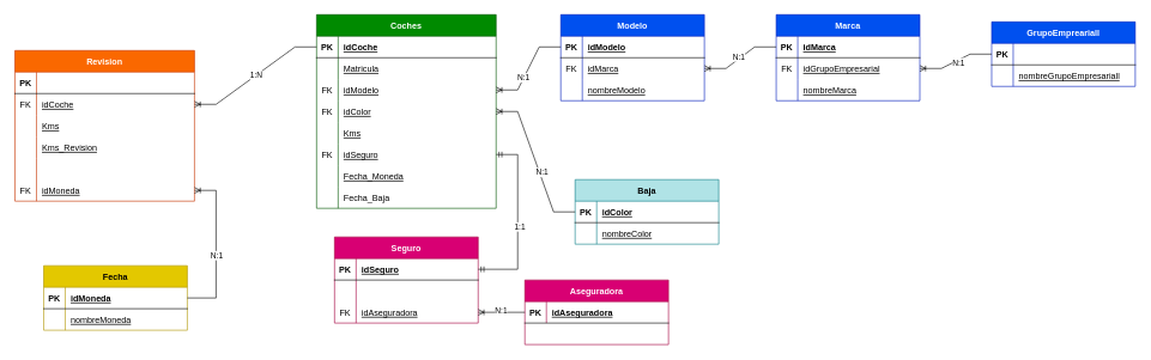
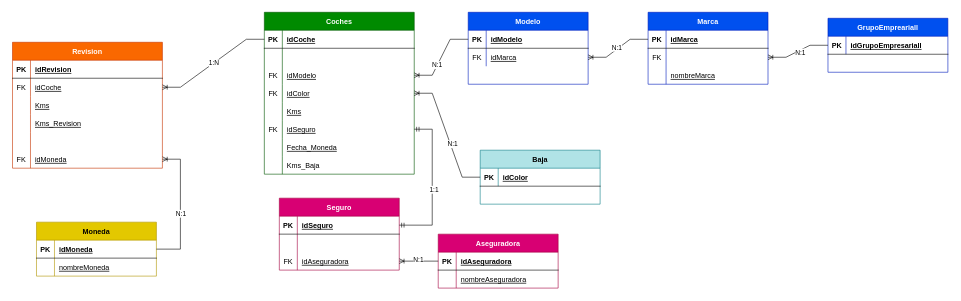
+ <mxCell id="5" value="idGrupoEmpresariall" style="shape=partialRectangle;overflow=hidden;connectable=0;fillColor=none;top=0;left=0;bottom=0;right=0;align=left;spacingLeft=6;fontStyle=5;" parent="3" vertex="1"><mxGeometry x="30" width="170" height="30" as="geometry"><mxRectangle width="170" height="30" as="alternateBounds" /></mxGeometry></mxCell>
- <mxCell id="25" value="Matricula" style="shape=partialRectangle;overflow=hidden;connectable=0;fillColor=none;top=0;left=0;bottom=0;right=0;align=left;spacingLeft=6;fontStyle=4" parent="23" vertex="1"><mxGeometry x="30" width="220" height="30" as="geometry"><mxRectangle width="220" height="30" as="alternateBounds" /></mxGeometry></mxCell>
- <mxCell id="15" value="idGrupoEmpresarial" style="shape=partialRectangle;overflow=hidden;connectable=0;fillColor=none;top=0;left=0;bottom=0;right=0;align=left;spacingLeft=6;fontStyle=4" parent="13" vertex="1"><mxGeometry x="30" width="170" height="30" as="geometry"><mxRectangle width="170" height="30" as="alternateBounds" /></mxGeometry></mxCell>
- <mxCell id="8" value="nombreGrupoEmpresariall" style="shape=partialRectangle;overflow=hidden;connectable=0;fillColor=none;top=0;left=0;bottom=0;right=0;align=left;spacingLeft=6;fontStyle=4" parent="6" vertex="1"><mxGeometry x="30" width="170" height="30" as="geometry"><mxRectangle width="170" height="30" as="alternateBounds" /></mxGeometry></mxCell>
+ <mxCell id="57" value="idRevision" style="shape=partialRectangle;overflow=hidden;connectable=0;fillColor=none;top=0;left=0;bottom=0;right=0;align=left;spacingLeft=6;fontStyle=5;" parent="55" vertex="1"><mxGeometry x="30" width="220" height="30" as="geometry"><mxRectangle width="220" height="30" as="alternateBounds" /></mxGeometry></mxCell>
- <mxCell id="53" value="nombreModelo" style="shape=partialRectangle;overflow=hidden;connectable=0;fillColor=none;top=0;left=0;bottom=0;right=0;align=left;spacingLeft=6;fontStyle=4" parent="51" vertex="1"><mxGeometry x="30" width="170" height="30" as="geometry"><mxRectangle width="170" height="30" as="alternateBounds" /></mxGeometry></mxCell>
- <mxCell id="43" value="Fecha_Baja" style="shape=partialRectangle;overflow=hidden;connectable=0;fillColor=none;top=0;left=0;bottom=0;right=0;align=left;spacingLeft=6;" parent="41" vertex="1"><mxGeometry x="30" width="220" height="30" as="geometry"><mxRectangle width="220" height="30" as="alternateBounds" /></mxGeometry></mxCell>
+ <mxCell id="43" value="Kms_Baja" style="shape=partialRectangle;overflow=hidden;connectable=0;fillColor=none;top=0;left=0;bottom=0;right=0;align=left;spacingLeft=6;" parent="41" vertex="1"><mxGeometry x="30" width="220" height="30" as="geometry"><mxRectangle width="220" height="30" as="alternateBounds" /></mxGeometry></mxCell>
- <mxCell id="85" value="nombreColor" style="shape=partialRectangle;overflow=hidden;connectable=0;fillColor=none;top=0;left=0;bottom=0;right=0;align=left;spacingLeft=6;fontStyle=4" parent="83" vertex="1"><mxGeometry x="30" width="170" height="30" as="geometry"><mxRectangle width="170" height="30" as="alternateBounds" /></mxGeometry></mxCell>
- <mxCell id="72" value="Fecha" style="shape=table;startSize=30;container=1;collapsible=1;childLayout=tableLayout;fixedRows=1;rowLines=0;fontStyle=1;align=center;resizeLast=1;fillColor=#e3c800;strokeColor=#B09500;fontColor=#000000;" parent="1" vertex="1"><mxGeometry x="60" y="370" width="200" height="90" as="geometry" /></mxCell>
+ <mxCell id="72" value="Moneda" style="shape=table;startSize=30;container=1;collapsible=1;childLayout=tableLayout;fixedRows=1;rowLines=0;fontStyle=1;align=center;resizeLast=1;fillColor=#e3c800;strokeColor=#B09500;fontColor=#000000;" parent="1" vertex="1"><mxGeometry x="60" y="370" width="200" height="90" as="geometry" /></mxCell>
+ <mxCell id="100" value="nombreAseguradora" style="shape=partialRectangle;overflow=hidden;connectable=0;fillColor=none;top=0;left=0;bottom=0;right=0;align=left;spacingLeft=6;fontStyle=4" parent="98" vertex="1"><mxGeometry x="30" width="170" height="30" as="geometry"><mxRectangle width="170" height="30" as="alternateBounds" /></mxGeometry></mxCell>
